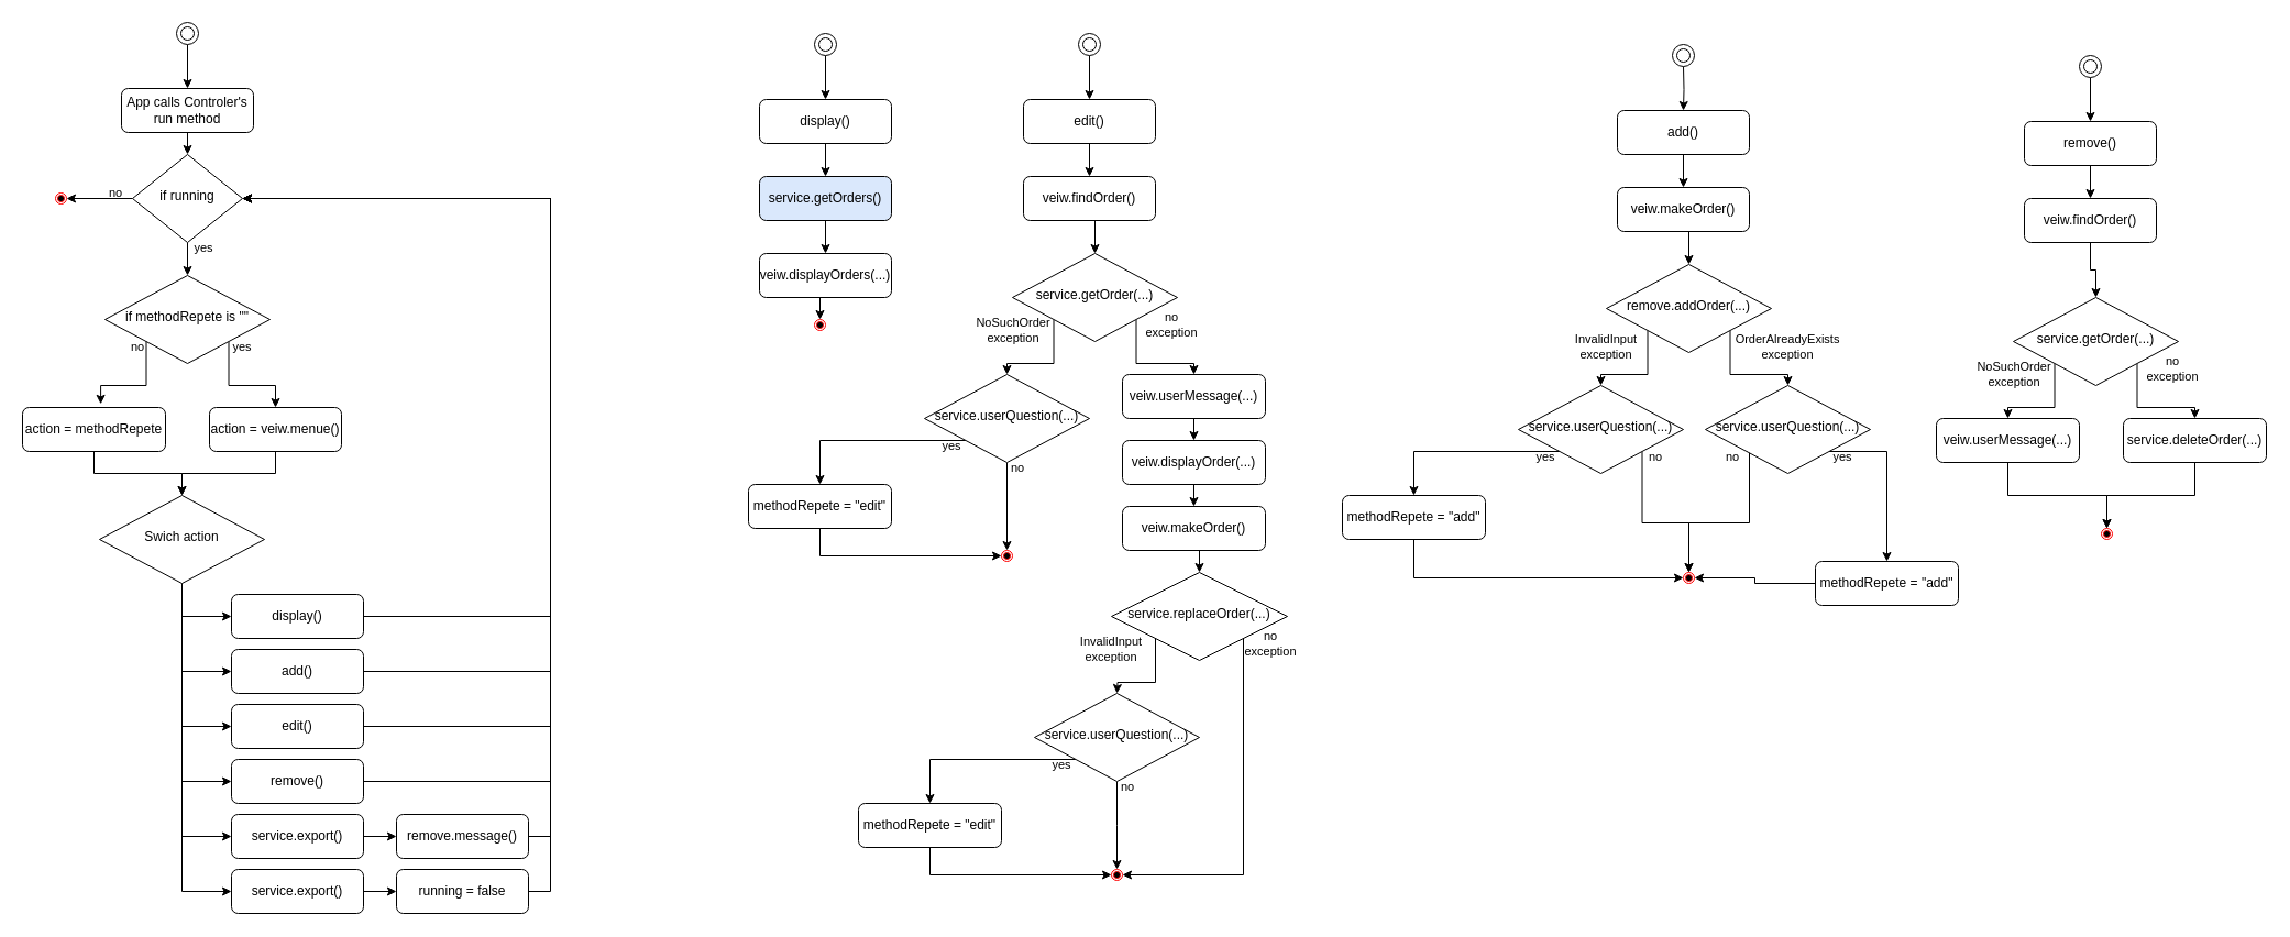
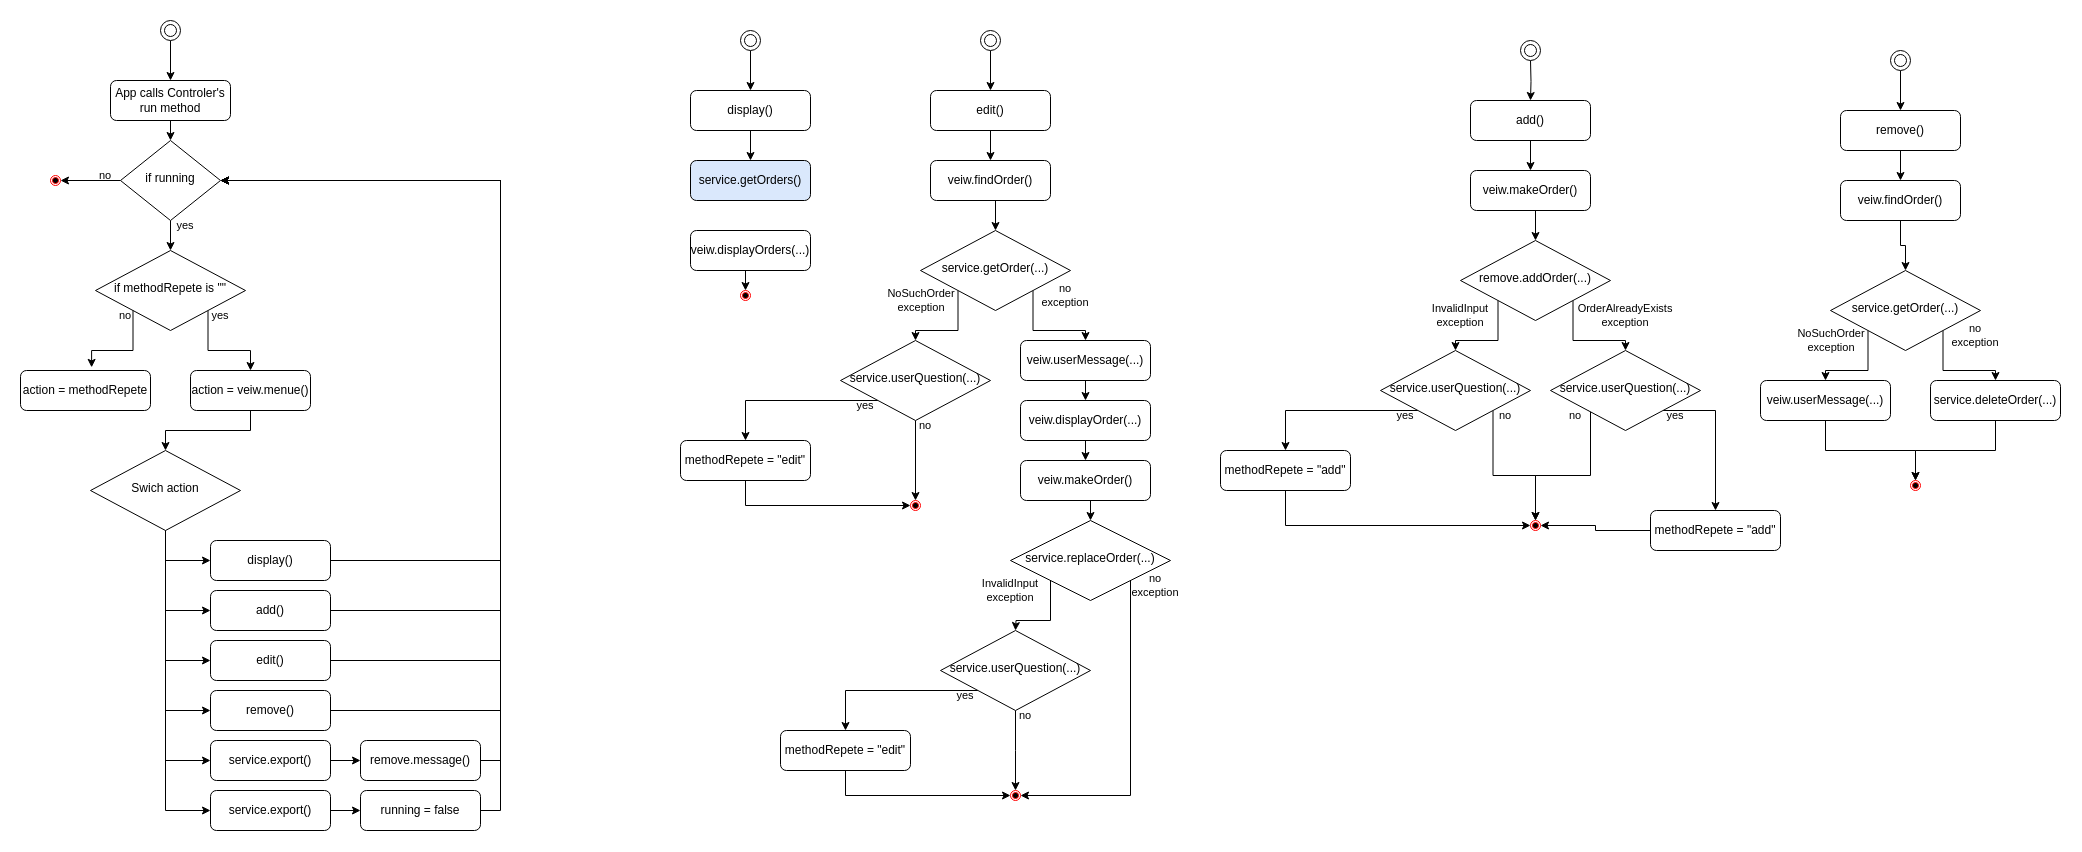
- <mxCell id="48" style="edgeStyle=orthogonalEdgeStyle;rounded=0;orthogonalLoop=1;jettySize=auto;html=1;exitX=0.5;exitY=1;exitDx=0;exitDy=0;entryX=0.5;entryY=0;entryDx=0;entryDy=0;" edge="1" parent="1" source="49" target="51"><mxGeometry relative="1" as="geometry" /></mxCell>
- <mxCell id="14" style="edgeStyle=orthogonalEdgeStyle;rounded=0;orthogonalLoop=1;jettySize=auto;html=1;exitX=0.5;exitY=1;exitDx=0;exitDy=0;entryX=0.5;entryY=0;entryDx=0;entryDy=0;" edge="1" parent="1" source="15" target="27"><mxGeometry relative="1" as="geometry" /></mxCell>
